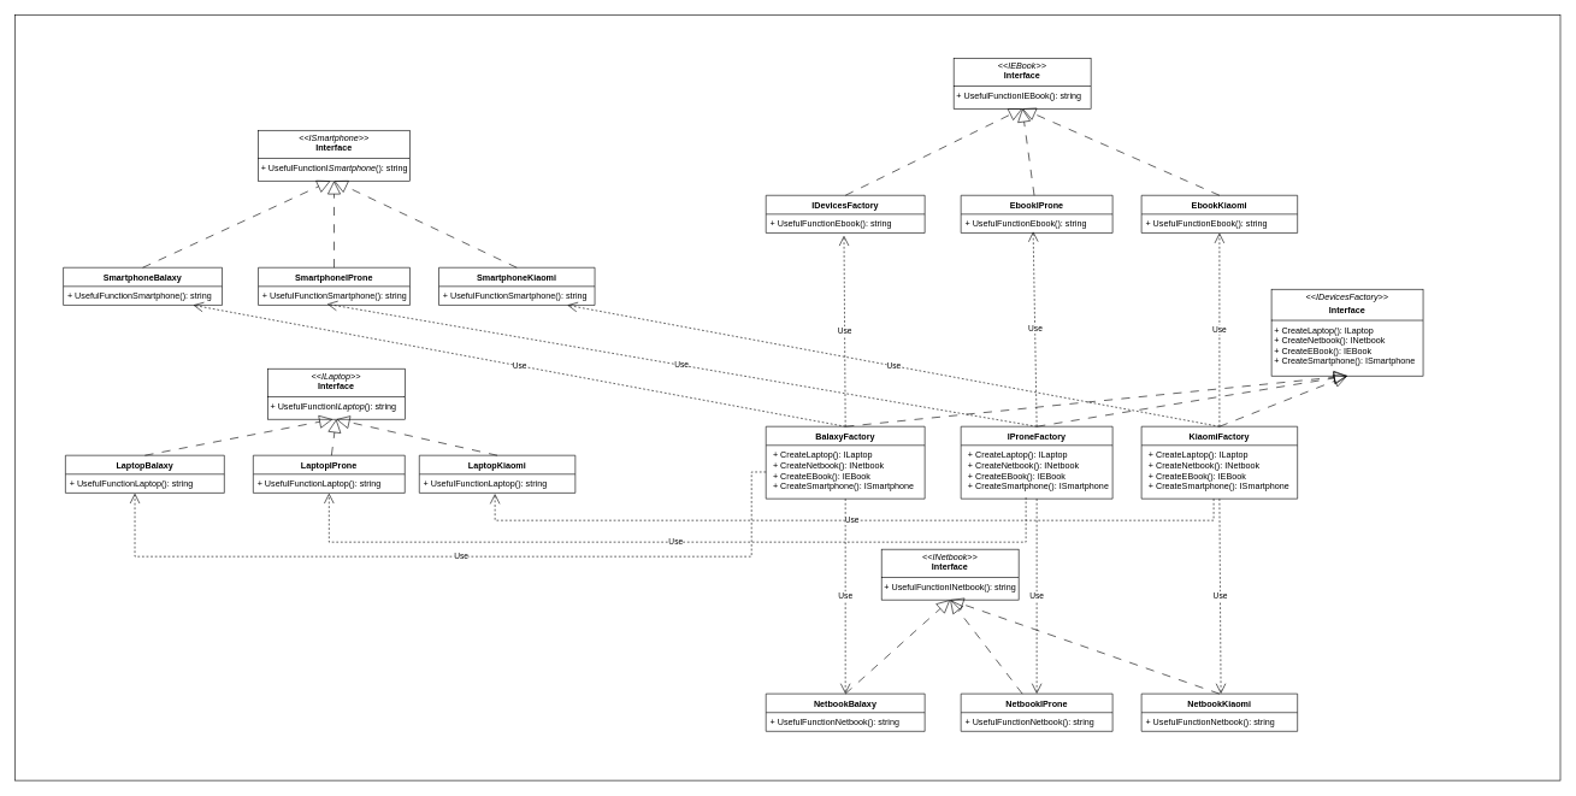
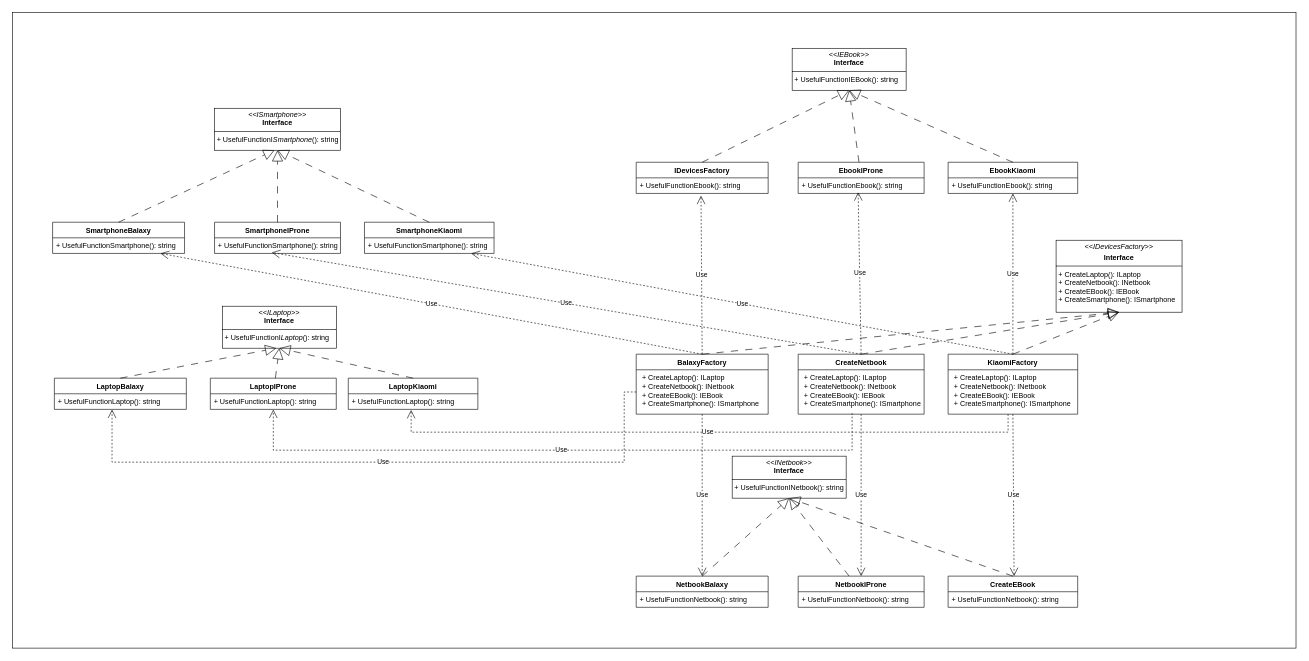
- <mxCell id="46" value="IProneFactory" style="swimlane;fontStyle=1;align=center;verticalAlign=top;childLayout=stackLayout;horizontal=1;startSize=26;horizontalStack=0;resizeParent=1;resizeParentMax=0;resizeLast=0;collapsible=1;marginBottom=0;whiteSpace=wrap;html=1;" vertex="1" parent="1"><mxGeometry x="1330" y="590" width="210" height="100" as="geometry" /></mxCell>
+ <mxCell id="46" value="CreateNetbook" style="swimlane;fontStyle=1;align=center;verticalAlign=top;childLayout=stackLayout;horizontal=1;startSize=26;horizontalStack=0;resizeParent=1;resizeParentMax=0;resizeLast=0;collapsible=1;marginBottom=0;whiteSpace=wrap;html=1;" vertex="1" parent="1"><mxGeometry x="1330" y="590" width="210" height="100" as="geometry" /></mxCell>
- <mxCell id="20" value="NetbookKiaomi" style="swimlane;fontStyle=1;align=center;verticalAlign=top;childLayout=stackLayout;horizontal=1;startSize=26;horizontalStack=0;resizeParent=1;resizeParentMax=0;resizeLast=0;collapsible=1;marginBottom=0;whiteSpace=wrap;html=1;" vertex="1" parent="1"><mxGeometry x="1580" y="960" width="216" height="52" as="geometry" /></mxCell>
+ <mxCell id="20" value="CreateEBook" style="swimlane;fontStyle=1;align=center;verticalAlign=top;childLayout=stackLayout;horizontal=1;startSize=26;horizontalStack=0;resizeParent=1;resizeParentMax=0;resizeLast=0;collapsible=1;marginBottom=0;whiteSpace=wrap;html=1;" vertex="1" parent="1"><mxGeometry x="1580" y="960" width="216" height="52" as="geometry" /></mxCell>
